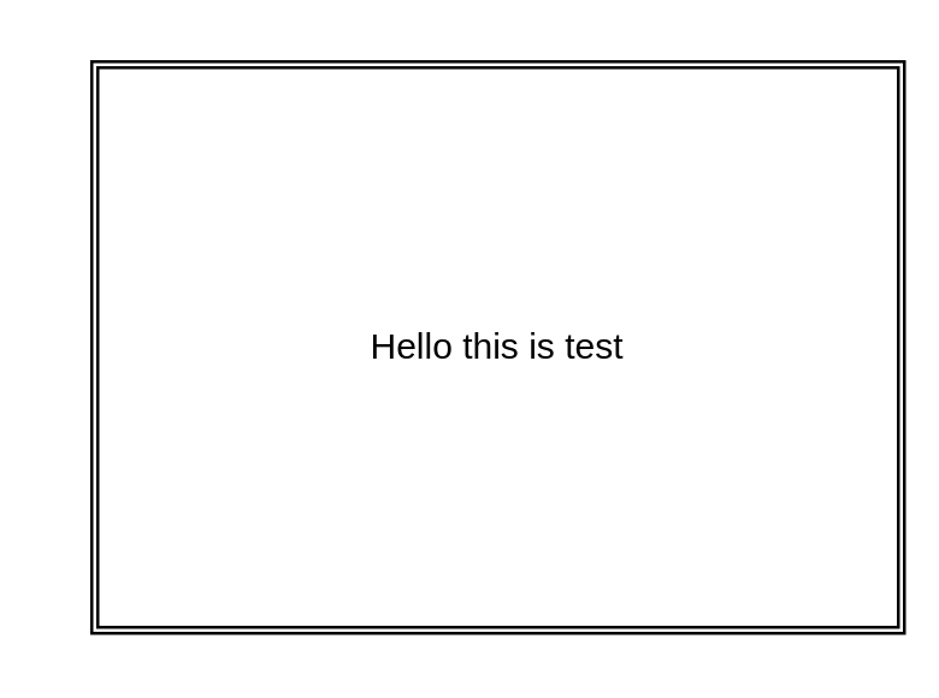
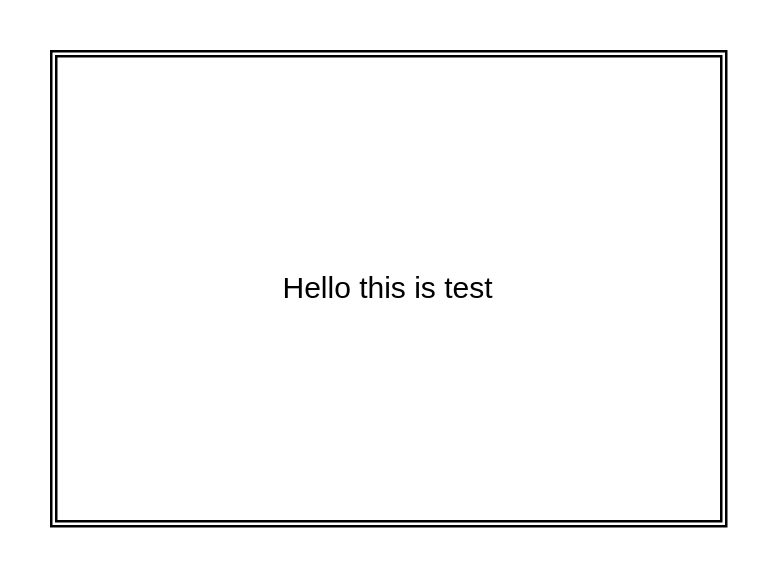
- <mxCell id="2" value="Hello this is test" style="shape=ext;double=1;rounded=0;whiteSpace=wrap;html=1;" vertex="1" parent="1"><mxGeometry x="30" y="20" width="270" height="190" as="geometry" /></mxCell>
+ <mxCell id="2" value="Hello this is test" style="shape=ext;double=1;rounded=0;whiteSpace=wrap;html=1;" vertex="1" parent="1"><mxGeometry x="20" y="20" width="270" height="190" as="geometry" /></mxCell>
